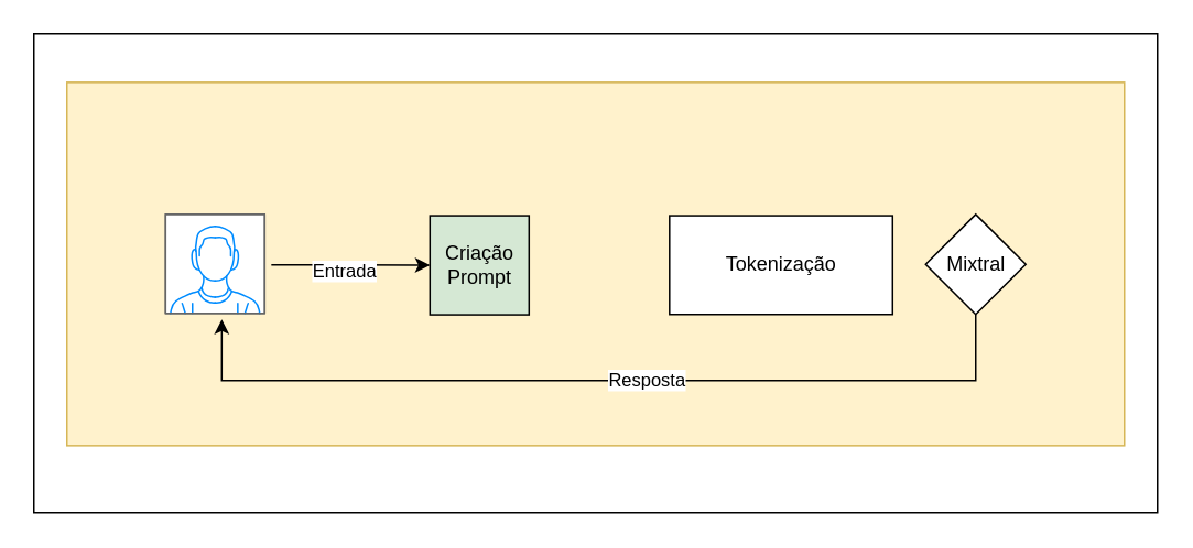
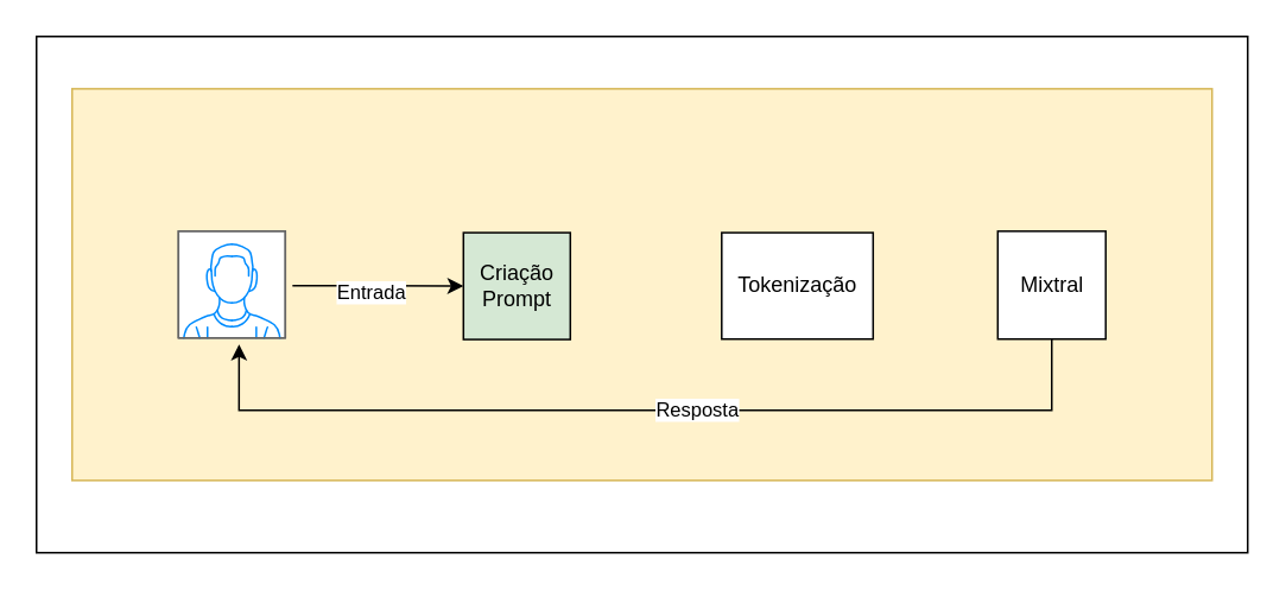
- <mxCell id="9" value="Mixtral" style="rhombus;whiteSpace=wrap;html=1;aspect=fixed;" vertex="1" parent="1"><mxGeometry x="559.7" y="129.4" width="60.6" height="60.6" as="geometry" /></mxCell>
+ <mxCell id="9" value="Mixtral" style="whiteSpace=wrap;html=1;aspect=fixed;" vertex="1" parent="1"><mxGeometry x="559.7" y="129.4" width="60.6" height="60.6" as="geometry" /></mxCell>
- <mxCell id="10" value="Tokenização" style="rounded=0;whiteSpace=wrap;html=1;" vertex="1" parent="1"><mxGeometry x="404.7" y="130.22" width="135" height="59.78" as="geometry" /></mxCell>
+ <mxCell id="10" value="Tokenização" style="rounded=0;whiteSpace=wrap;html=1;" vertex="1" parent="1"><mxGeometry x="404.7" y="130.22" width="85" height="59.78" as="geometry" /></mxCell>
